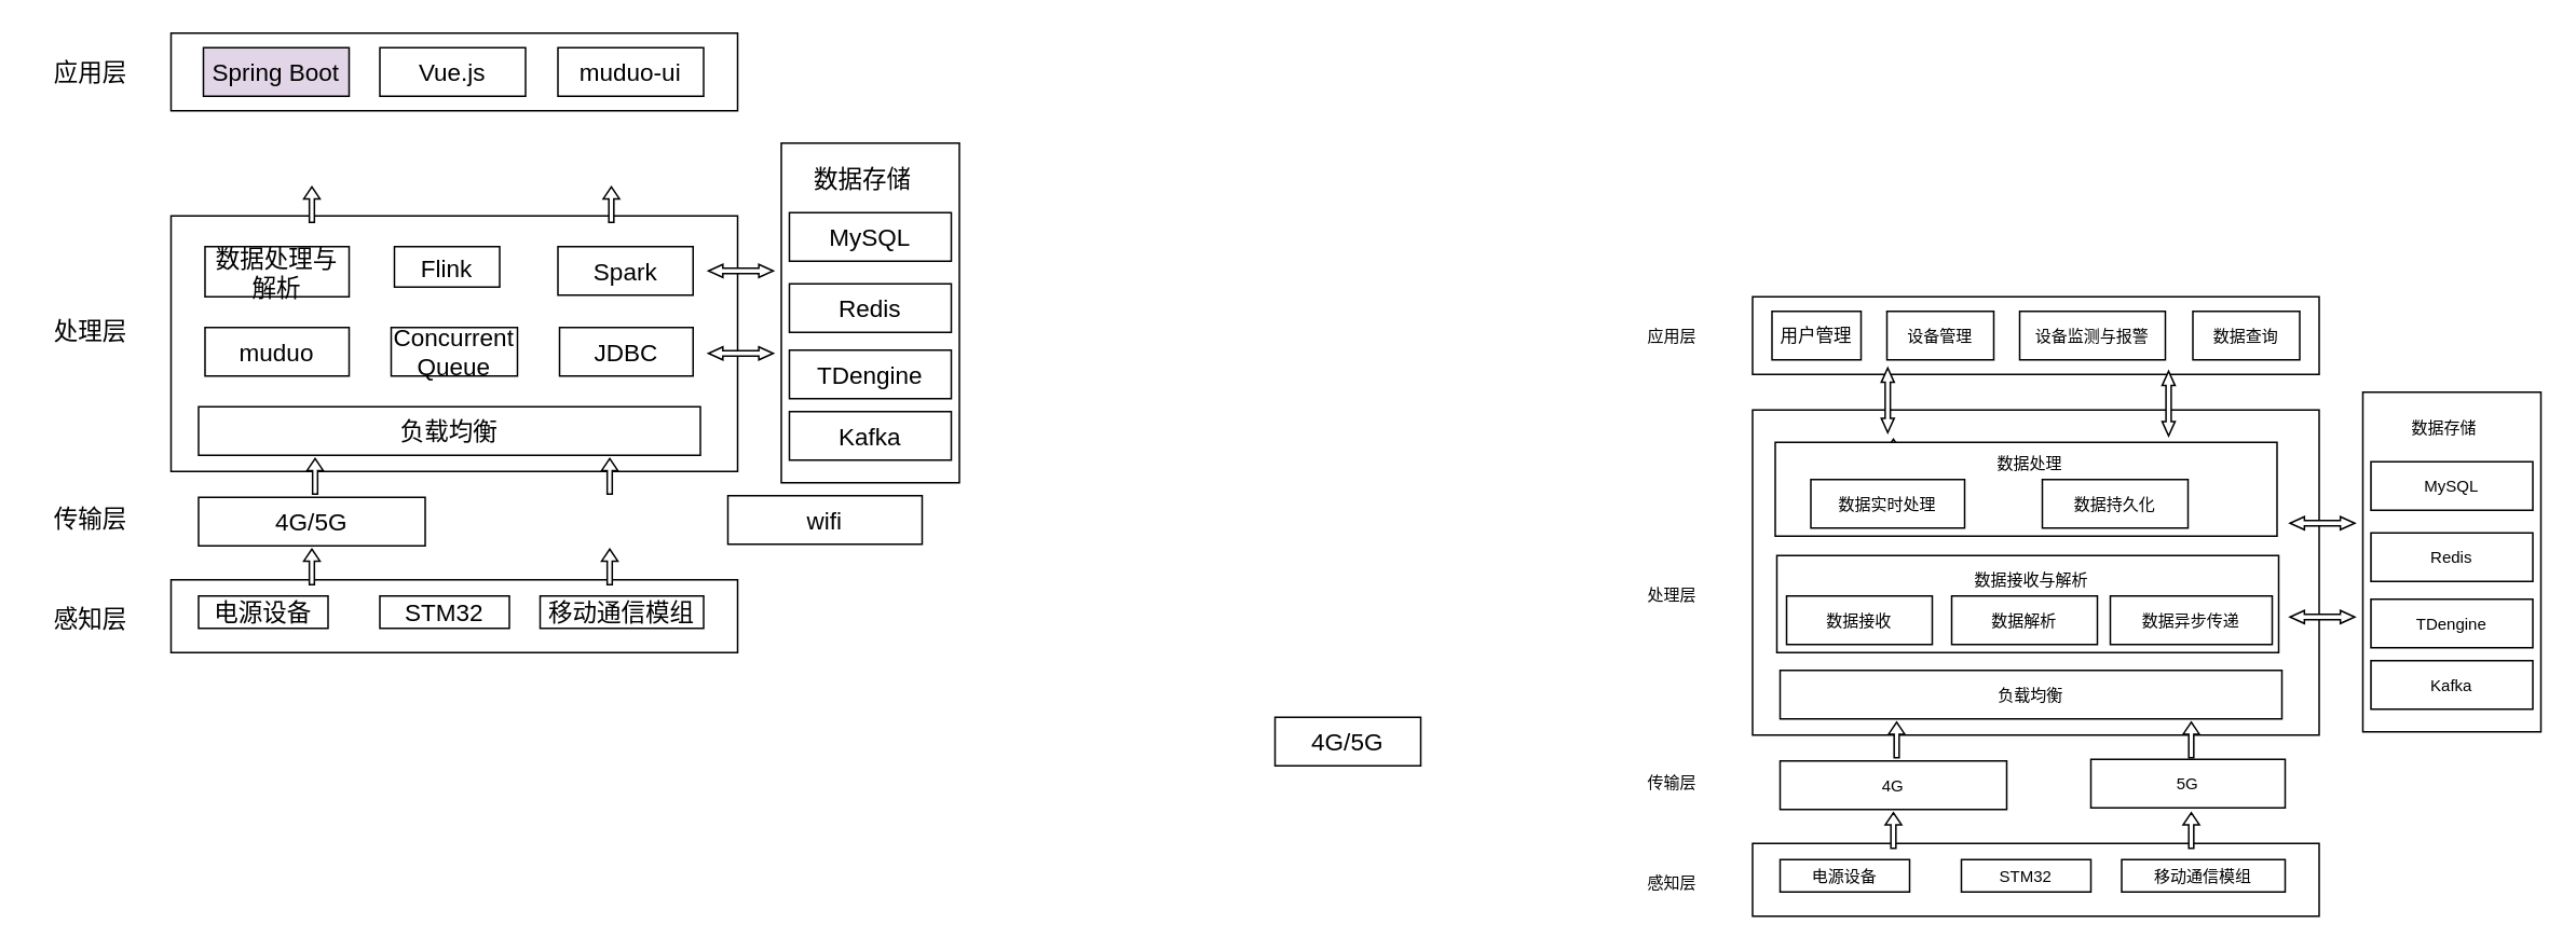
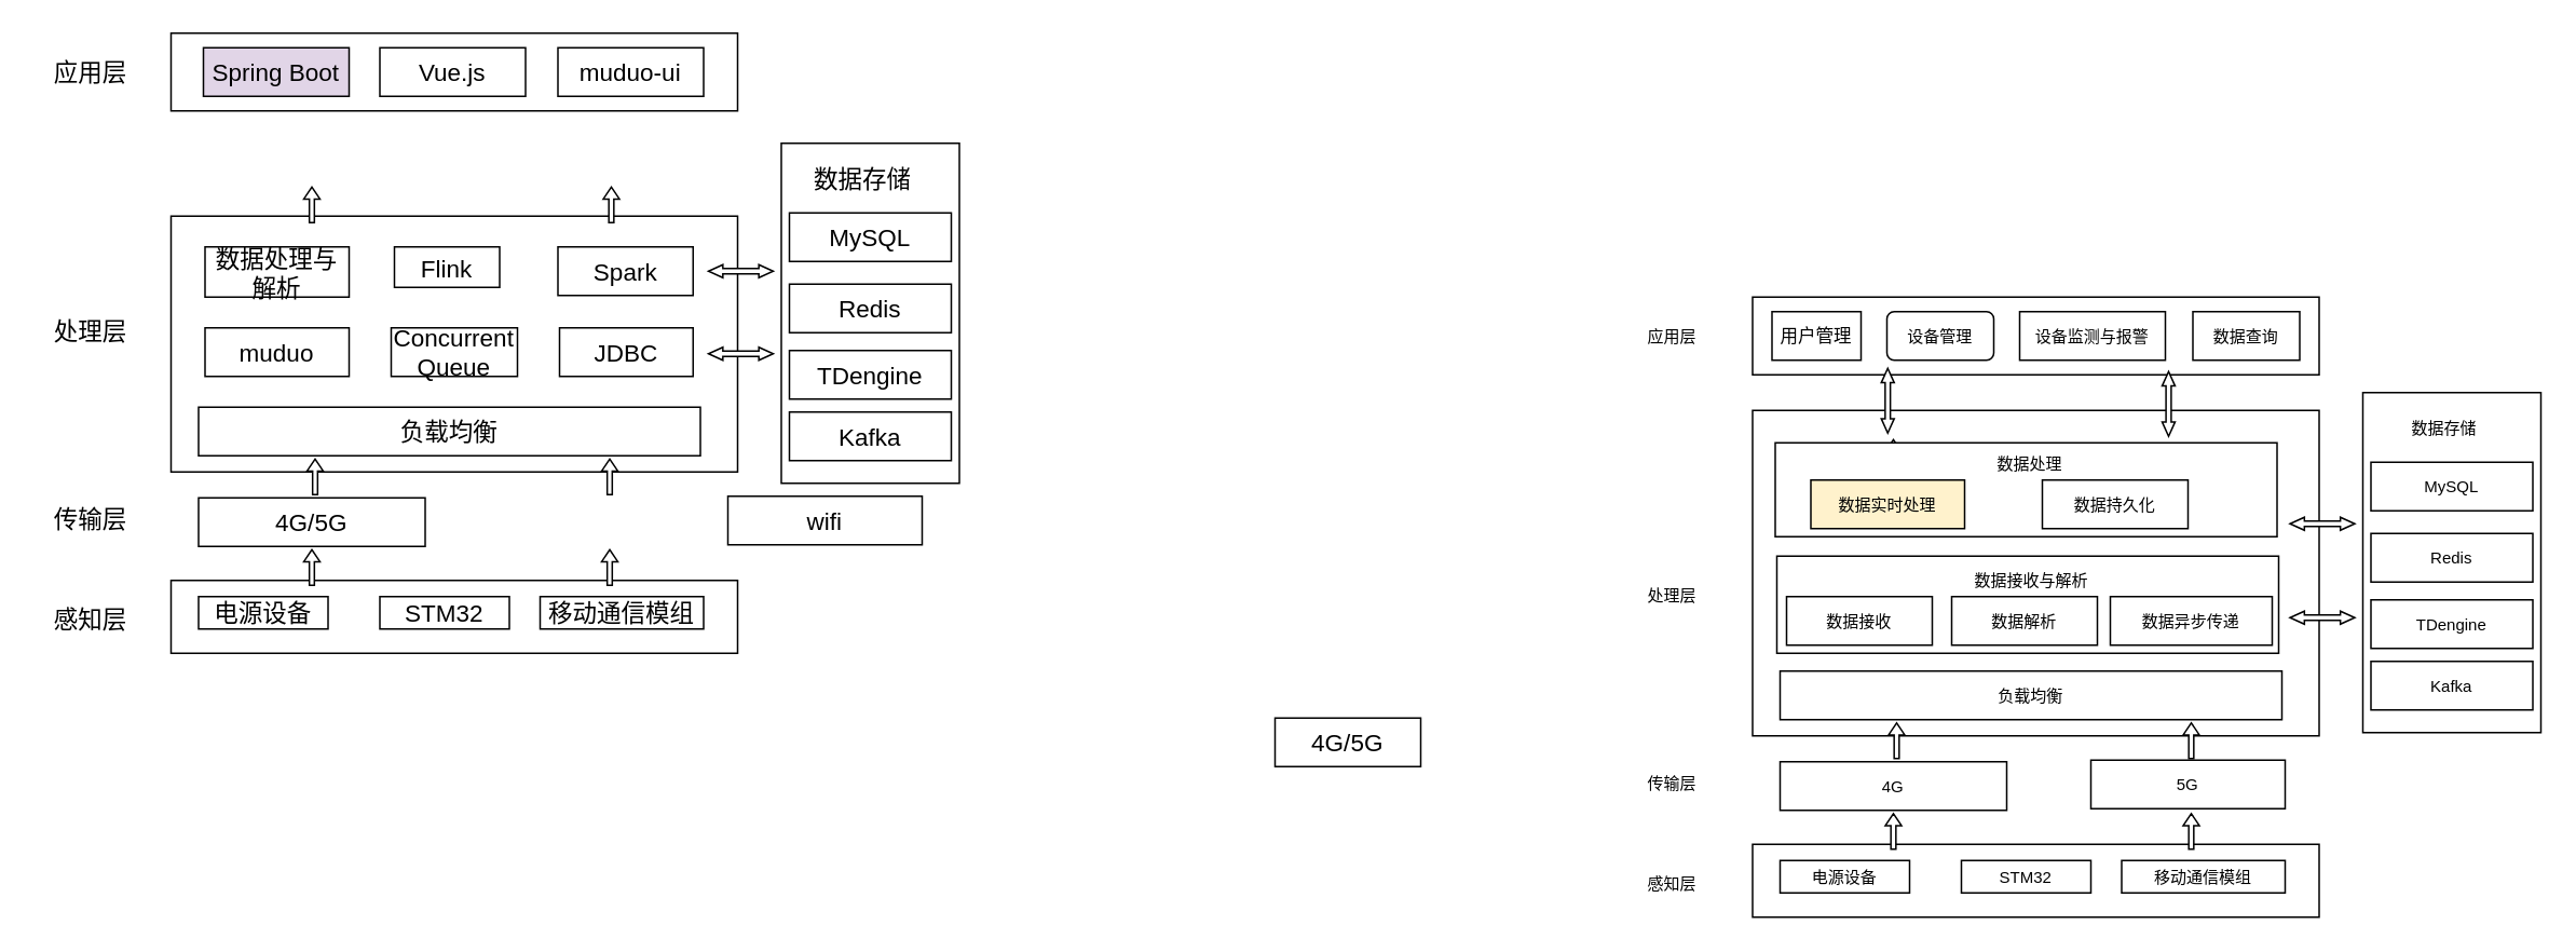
- <mxCell id="57" value="设备管理" style="rounded=0;whiteSpace=wrap;html=1;fontSize=10;" vertex="1" parent="1"><mxGeometry x="1165" y="192" width="66" height="30" as="geometry" /></mxCell>
+ <mxCell id="57" value="设备管理" style="whiteSpace=wrap;html=1;fontSize=10;rounded=1;" vertex="1" parent="1"><mxGeometry x="1165" y="192" width="66" height="30" as="geometry" /></mxCell>
- <mxCell id="75" value="数据实时处理" style="rounded=0;whiteSpace=wrap;html=1;fontSize=10;" vertex="1" parent="1"><mxGeometry x="1118" y="296" width="95" height="30" as="geometry" /></mxCell>
+ <mxCell id="75" value="数据实时处理" style="rounded=0;whiteSpace=wrap;html=1;fontSize=10;fillColor=#fff2cc;" vertex="1" parent="1"><mxGeometry x="1118" y="296" width="95" height="30" as="geometry" /></mxCell>
